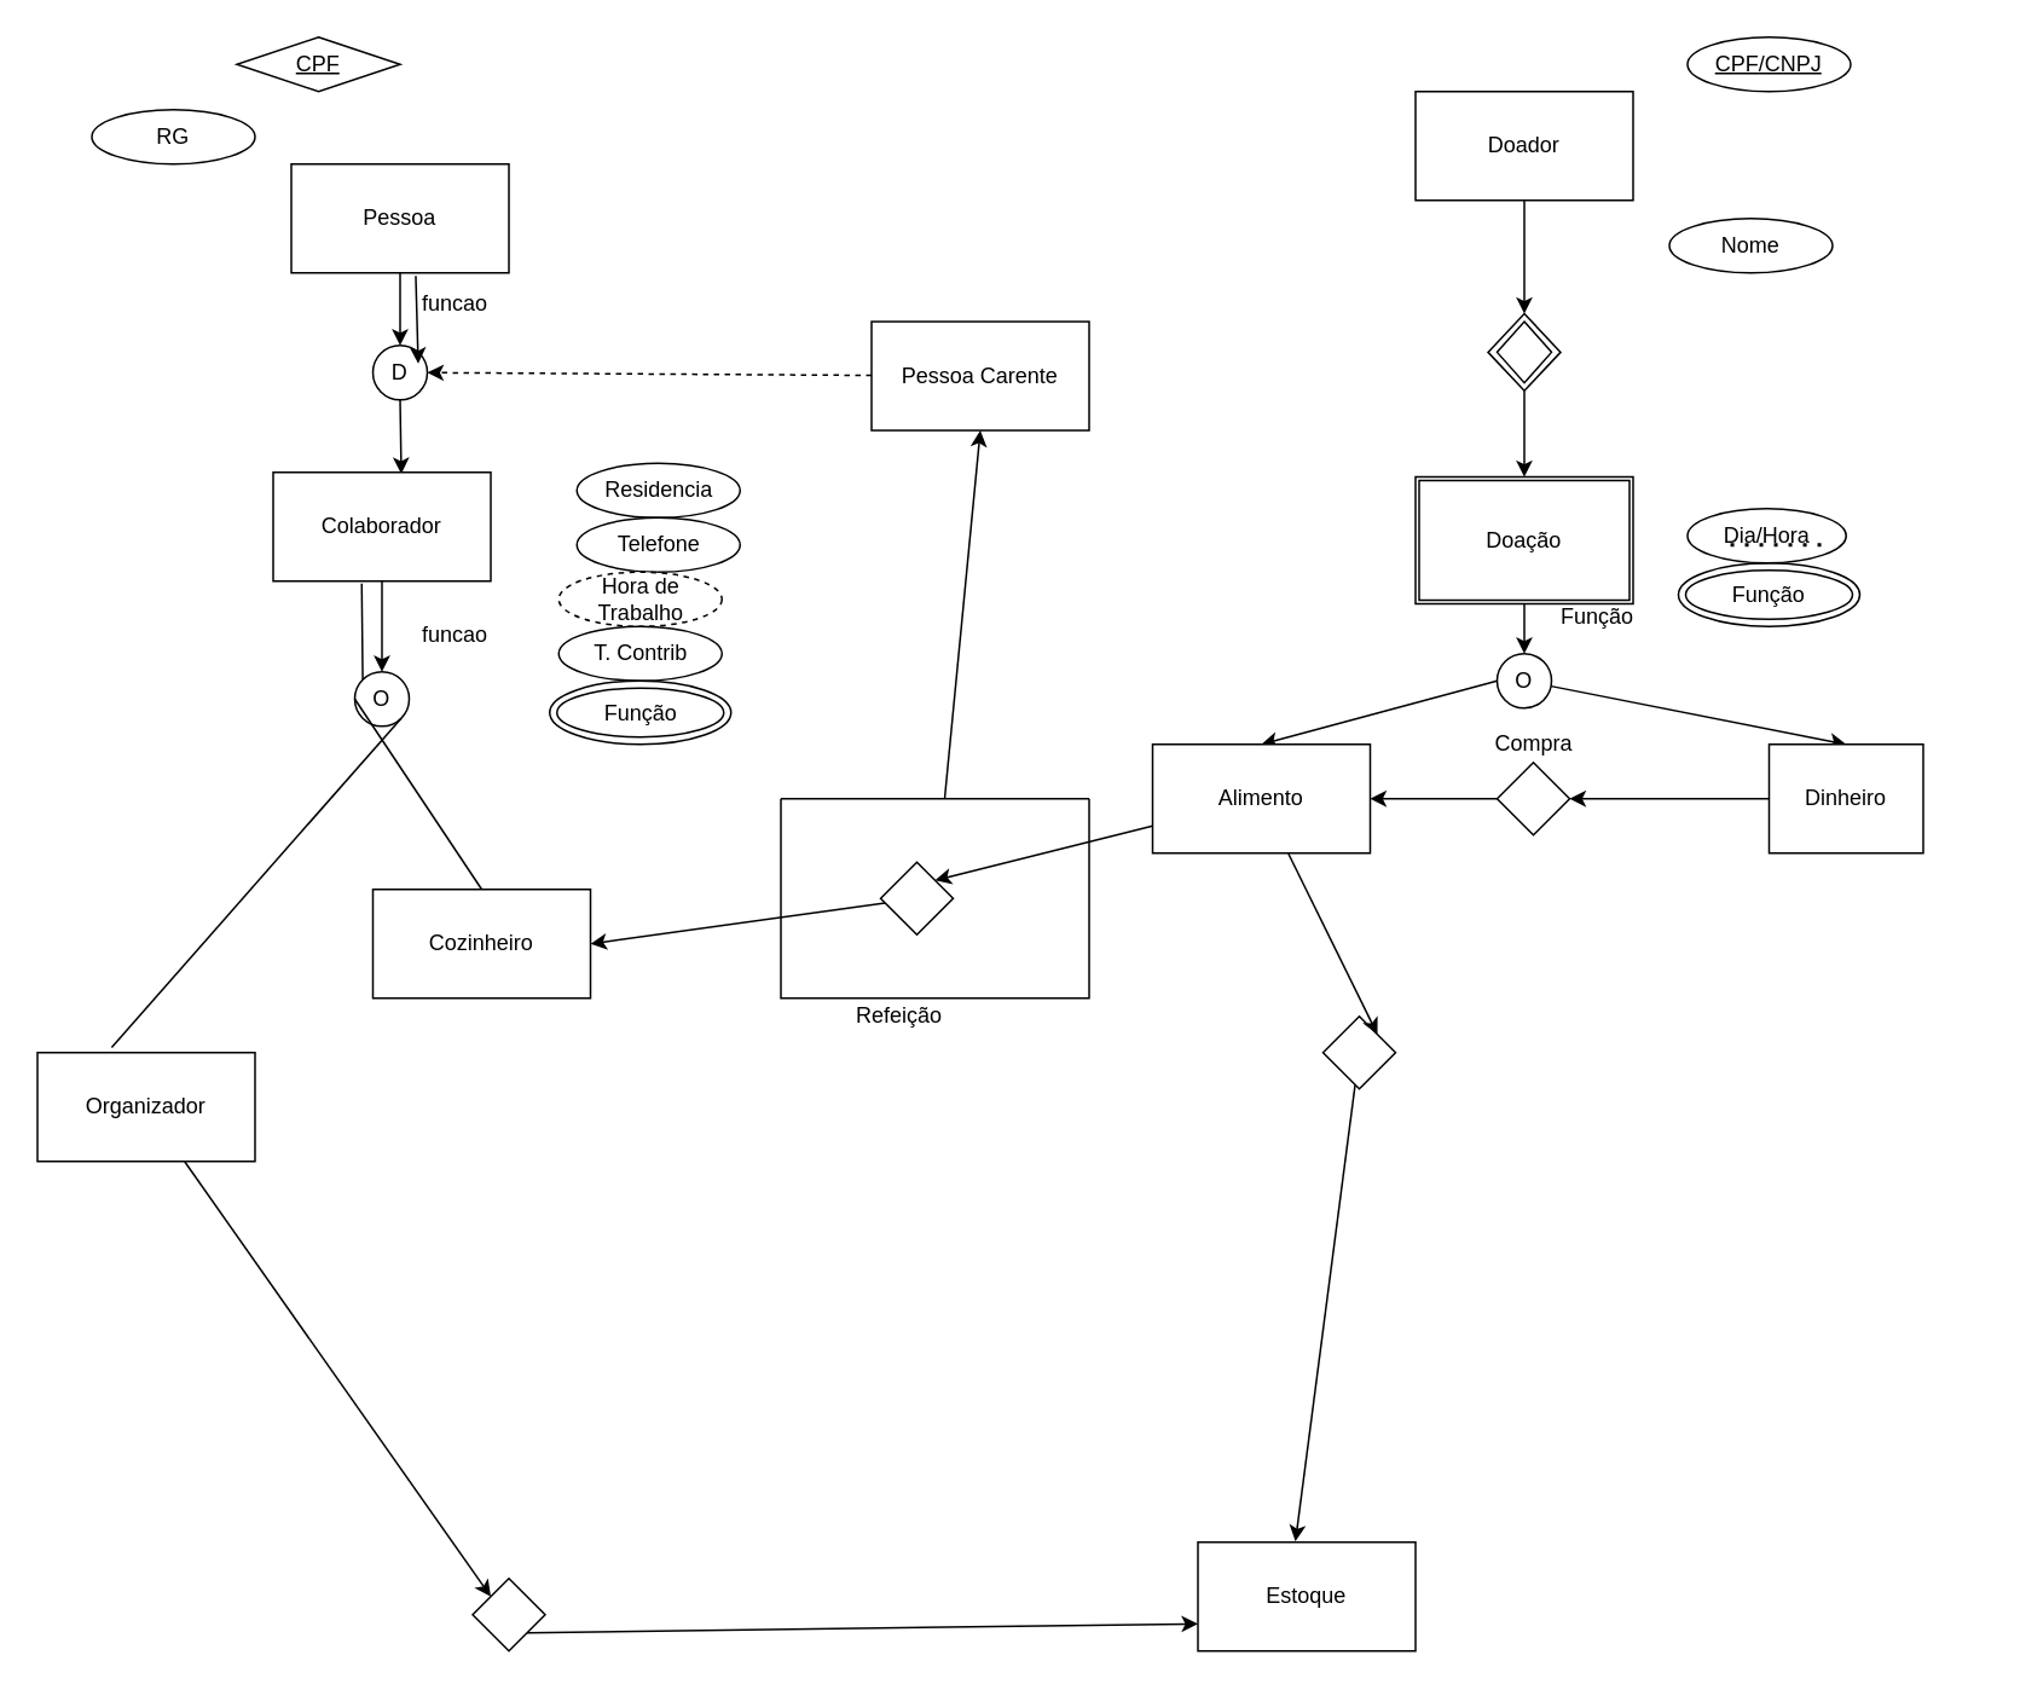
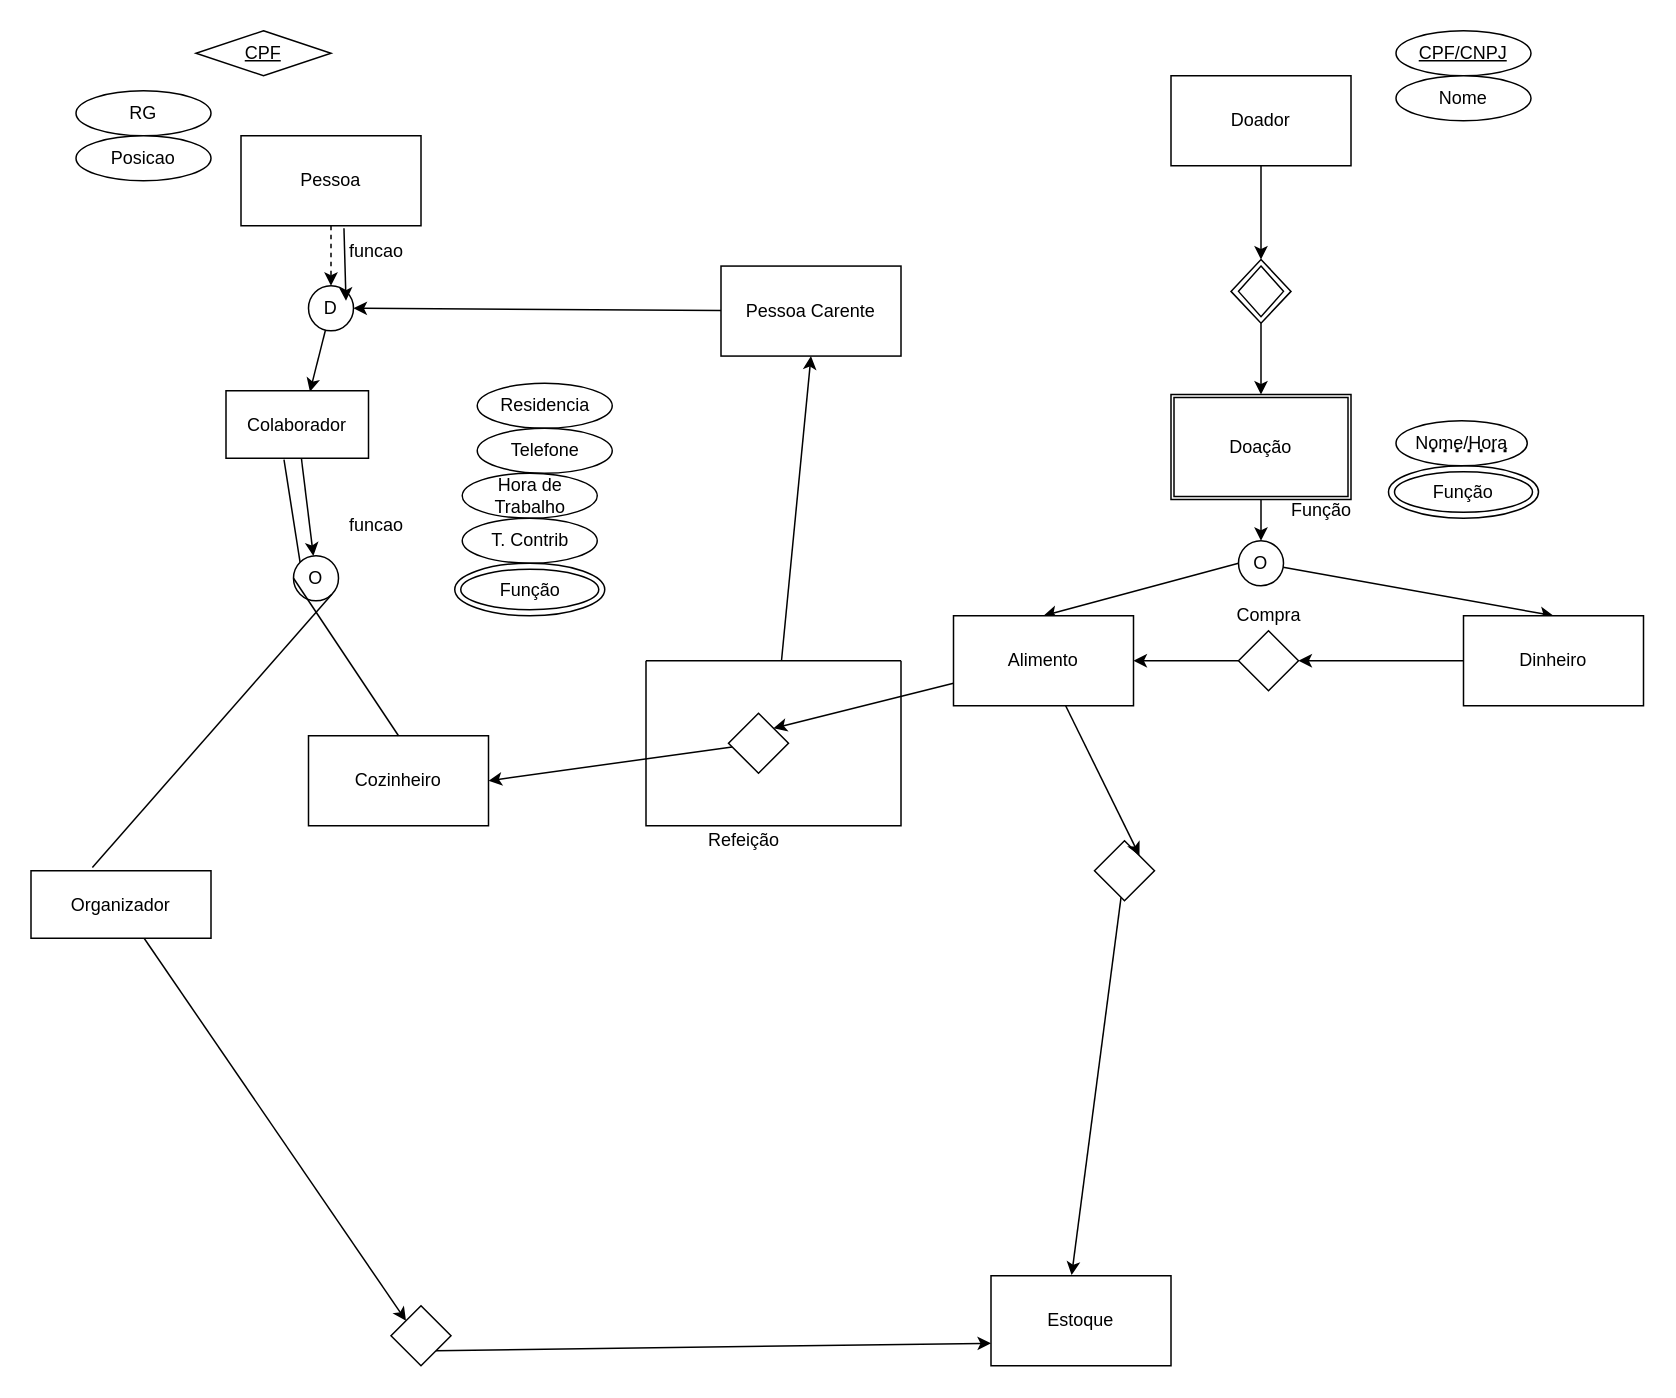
+ <mxCell id="19" value="Posicao" style="ellipse;whiteSpace=wrap;html=1;" vertex="1" parent="1"><mxGeometry x="50" y="90" width="90" height="30" as="geometry" /></mxCell>
- <mxCell id="47" value="Nome" style="ellipse;whiteSpace=wrap;html=1;" vertex="1" parent="1"><mxGeometry x="920" y="120" width="90" height="30" as="geometry" /></mxCell>
+ <mxCell id="47" value="Nome" style="ellipse;whiteSpace=wrap;html=1;" vertex="1" parent="1"><mxGeometry x="930" y="50" width="90" height="30" as="geometry" /></mxCell>
- <mxCell id="2" style="edgeStyle=none;html=1;exitX=0.5;exitY=1;exitDx=0;exitDy=0;" edge="1" parent="1" source="3" target="5"><mxGeometry relative="1" as="geometry" /></mxCell>
+ <mxCell id="2" style="edgeStyle=none;html=1;exitX=0.5;exitY=1;exitDx=0;exitDy=0;dashed=1;" edge="1" parent="1" source="3" target="5"><mxGeometry relative="1" as="geometry" /></mxCell>
- <mxCell id="6" style="edgeStyle=none;html=1;entryX=1;entryY=0.5;entryDx=0;entryDy=0;dashed=1;" edge="1" parent="1" source="7" target="5"><mxGeometry relative="1" as="geometry"><mxPoint x="495" y="180" as="targetPoint" /></mxGeometry></mxCell>
+ <mxCell id="6" style="edgeStyle=none;html=1;entryX=1;entryY=0.5;entryDx=0;entryDy=0;" edge="1" parent="1" source="7" target="5"><mxGeometry relative="1" as="geometry"><mxPoint x="495" y="180" as="targetPoint" /></mxGeometry></mxCell>
- <mxCell id="9" value="Colaborador" style="rounded=0;whiteSpace=wrap;html=1;" vertex="1" parent="1"><mxGeometry x="150" y="260" width="120" height="60" as="geometry" /></mxCell>
+ <mxCell id="9" value="Colaborador" style="rounded=0;whiteSpace=wrap;html=1;" vertex="1" parent="1"><mxGeometry x="150" y="260" width="95" height="45" as="geometry" /></mxCell>
- <mxCell id="50" value="Dia/Hora" style="ellipse;whiteSpace=wrap;html=1;" vertex="1" parent="1"><mxGeometry x="930" y="280" width="87.5" height="30" as="geometry" /></mxCell>
+ <mxCell id="50" value="Nome/Hora" style="ellipse;whiteSpace=wrap;html=1;" vertex="1" parent="1"><mxGeometry x="930" y="280" width="87.5" height="30" as="geometry" /></mxCell>
- <mxCell id="24" value="Hora de Trabalho" style="ellipse;whiteSpace=wrap;html=1;dashed=1;" vertex="1" parent="1"><mxGeometry x="307.5" y="315" width="90" height="30" as="geometry" /></mxCell>
+ <mxCell id="24" value="Hora de Trabalho" style="ellipse;whiteSpace=wrap;html=1;" vertex="1" parent="1"><mxGeometry x="307.5" y="315" width="90" height="30" as="geometry" /></mxCell>
- <mxCell id="43" value="Dinheiro" style="rounded=0;whiteSpace=wrap;html=1;" vertex="1" parent="1"><mxGeometry x="975" y="410" width="85" height="60" as="geometry" /></mxCell>
+ <mxCell id="43" value="Dinheiro" style="rounded=0;whiteSpace=wrap;html=1;" vertex="1" parent="1"><mxGeometry x="975" y="410" width="120" height="60" as="geometry" /></mxCell>
- <mxCell id="13" value="Organizador" style="rounded=0;whiteSpace=wrap;html=1;" vertex="1" parent="1"><mxGeometry x="20" y="580" width="120" height="60" as="geometry" /></mxCell>
+ <mxCell id="13" value="Organizador" style="rounded=0;whiteSpace=wrap;html=1;" vertex="1" parent="1"><mxGeometry x="20" y="580" width="120" height="45" as="geometry" /></mxCell>
